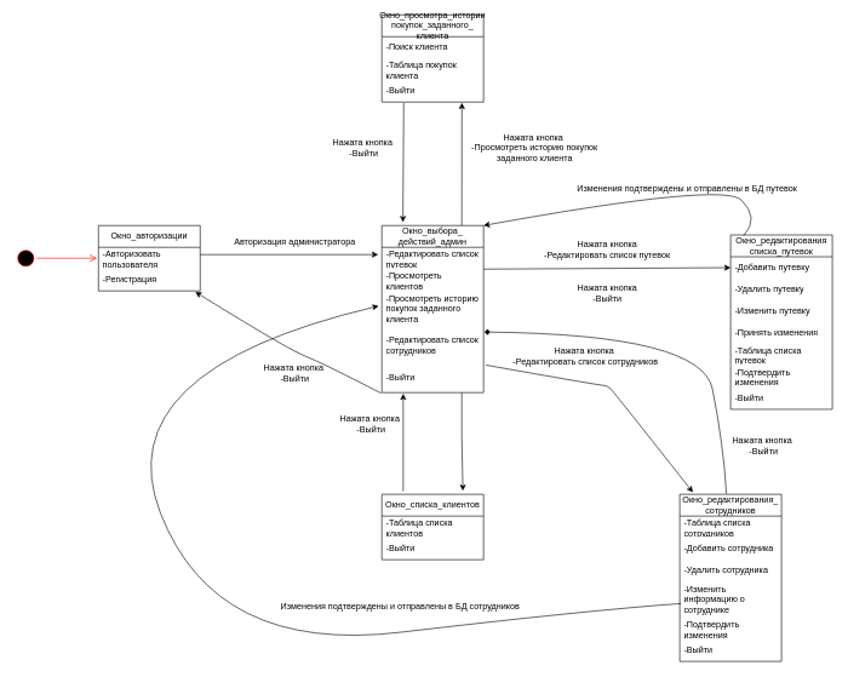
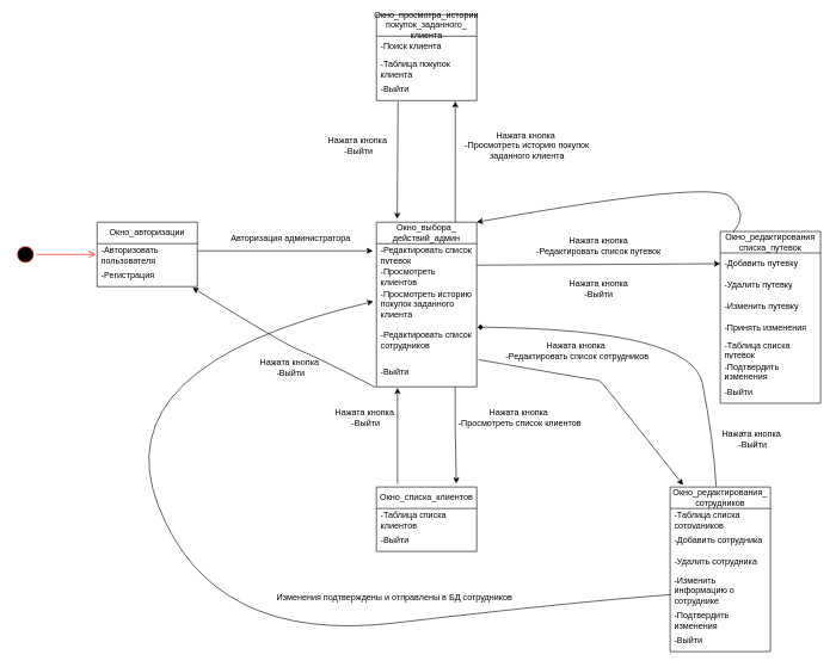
- <mxCell id="29" value="Изменения подтверждены и отправлены в БД путевок" style="text;html=1;align=center;verticalAlign=middle;resizable=0;points=[];autosize=1;strokeColor=none;fillColor=none;" parent="1" vertex="1"><mxGeometry x="780" y="244" width="330" height="30" as="geometry" /></mxCell>
+ <mxCell id="35" value="Нажата кнопка&amp;nbsp;&lt;br&gt;-Просмотреть список клиентов" style="text;html=1;align=center;verticalAlign=middle;resizable=0;points=[];autosize=1;strokeColor=none;fillColor=none;" parent="1" vertex="1"><mxGeometry x="625" y="563" width="200" height="40" as="geometry" /></mxCell>
